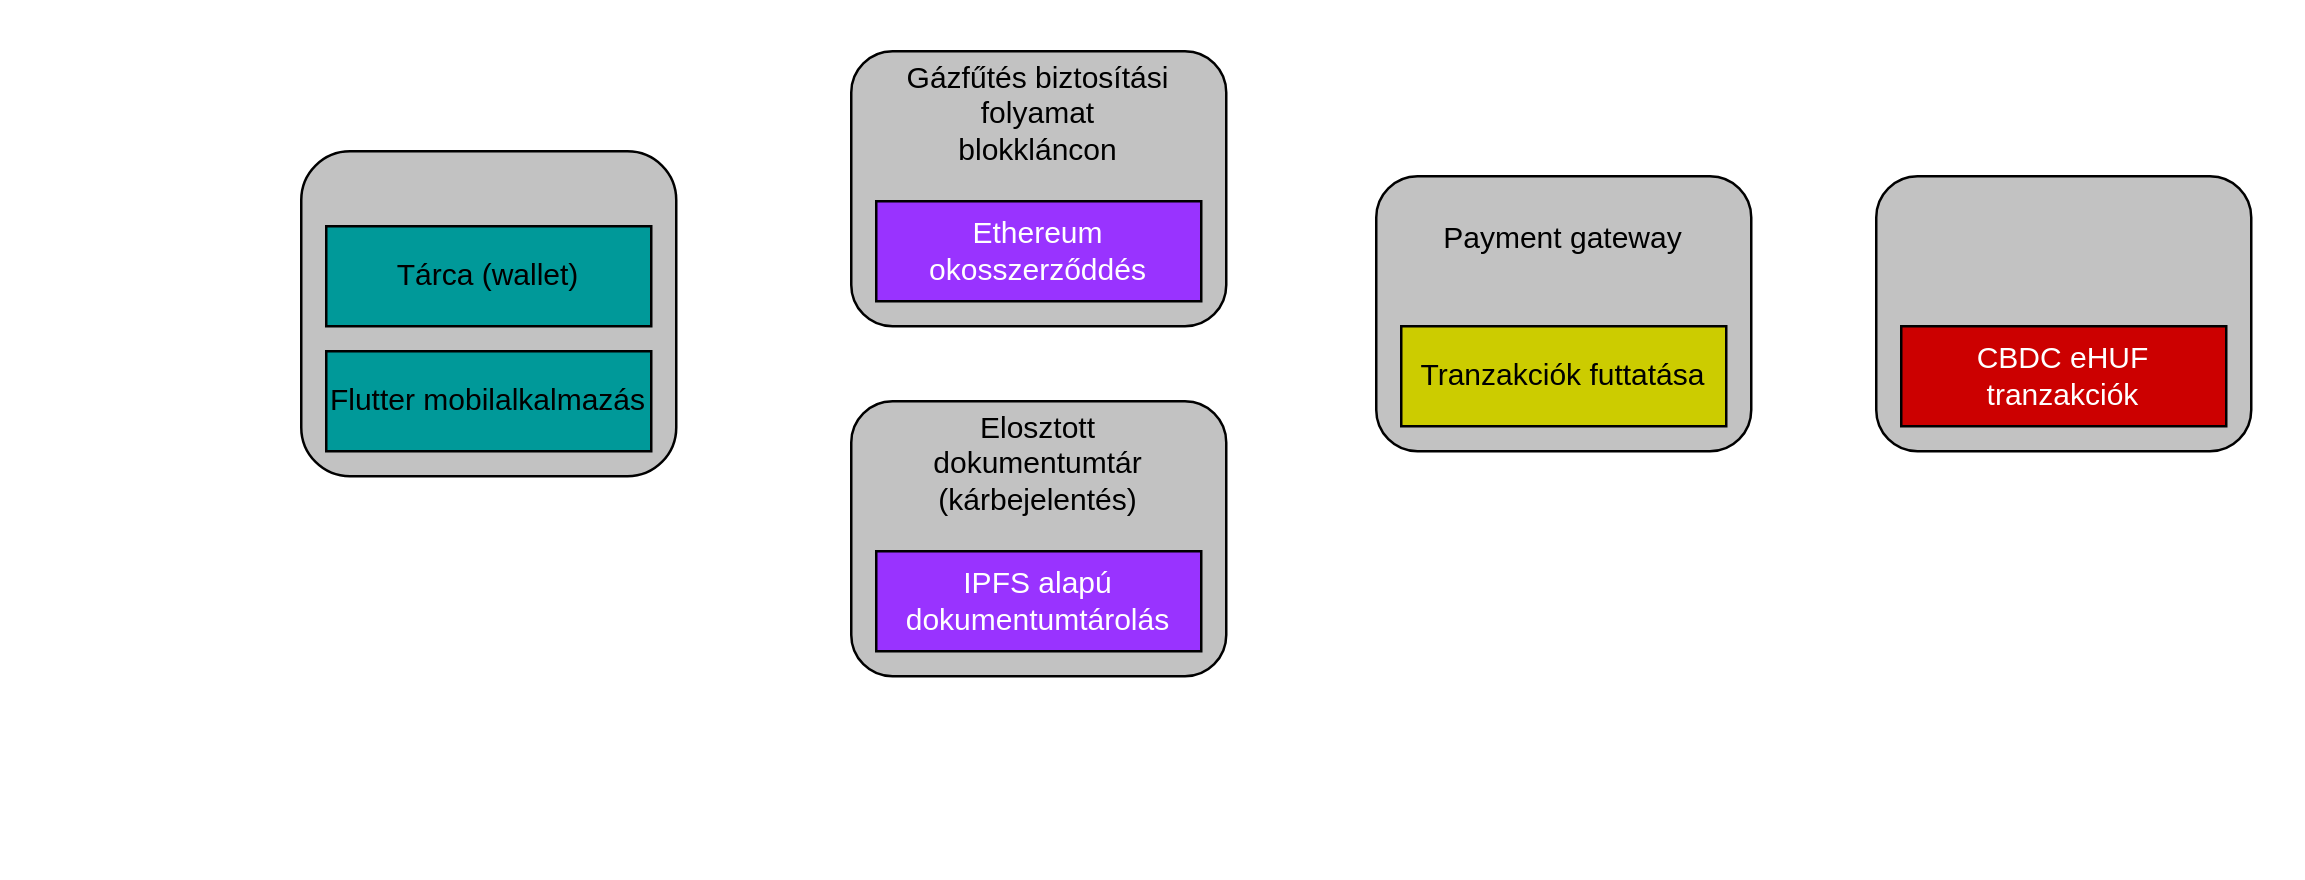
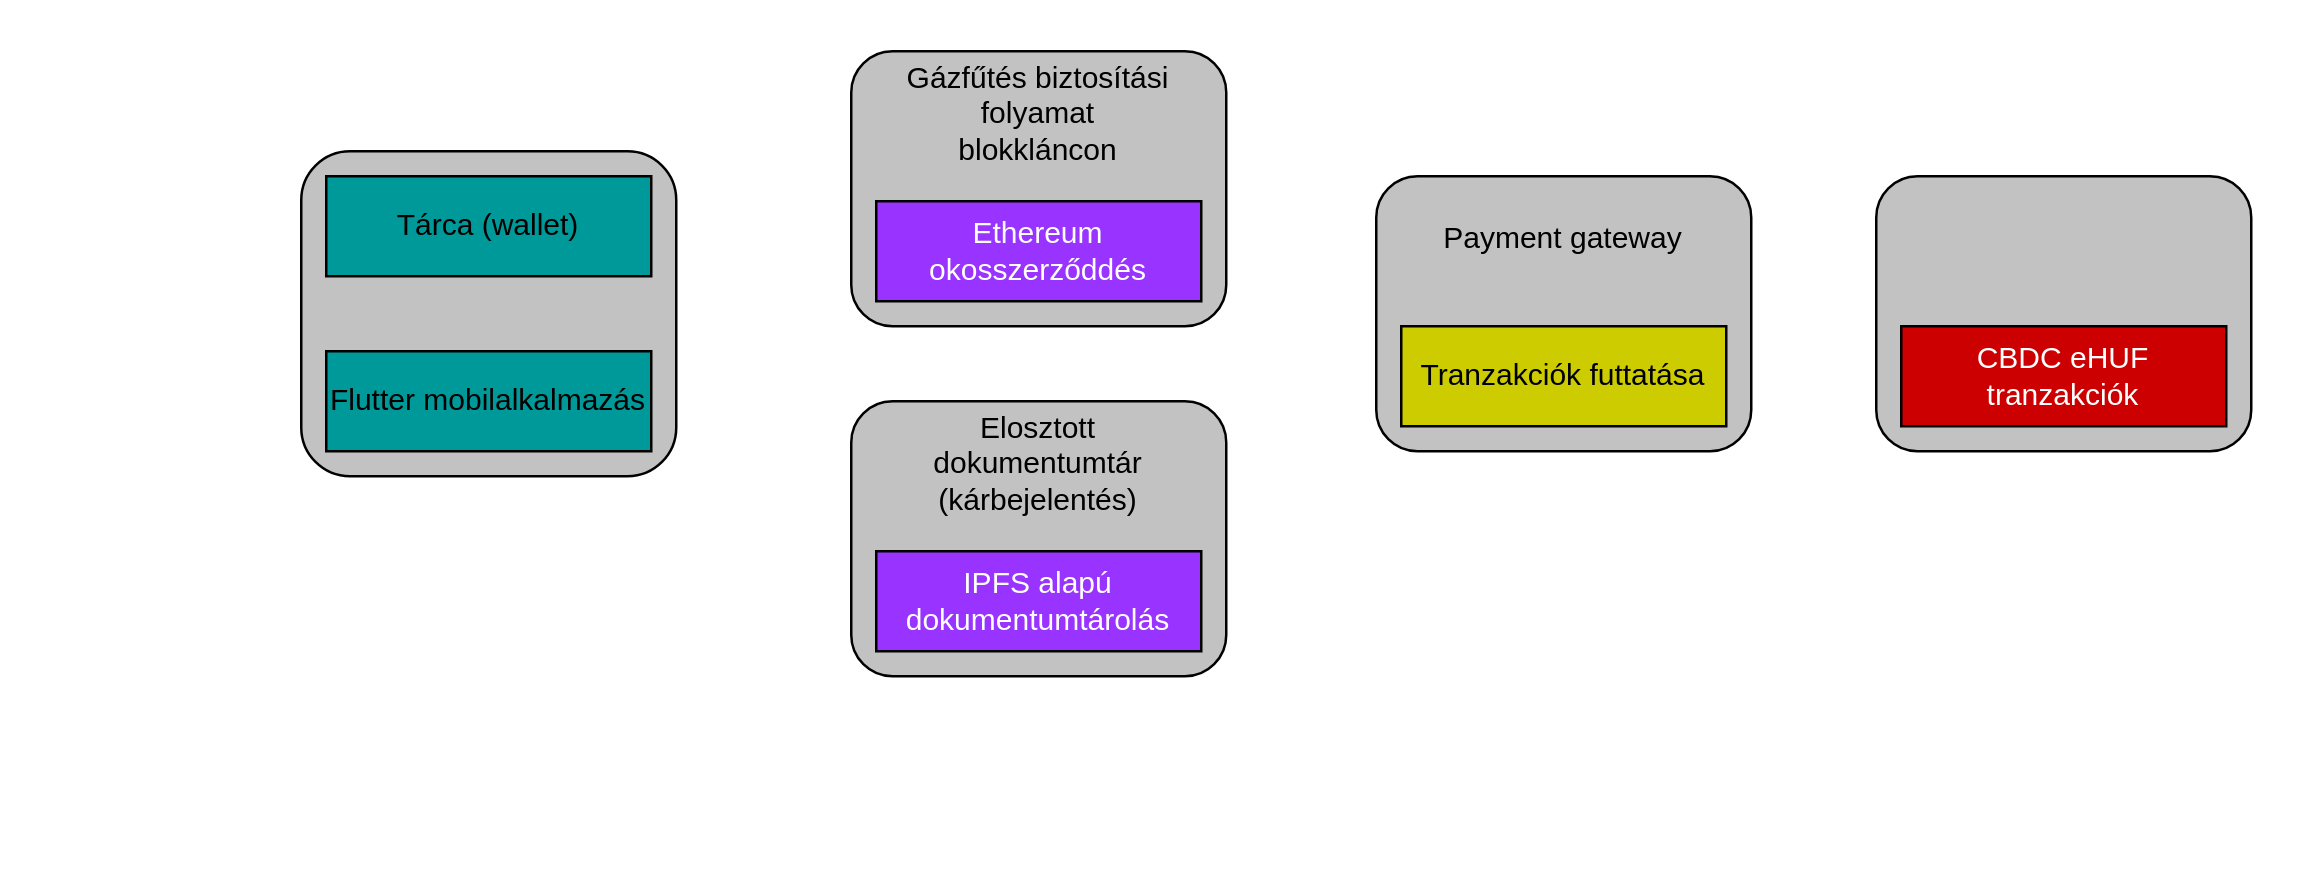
- <mxCell id="3" value="Tárca (wallet)" style="rounded=0;whiteSpace=wrap;html=1;fillColor=#009999;strokeColor=#000000;shadow=0;textColor=#000000;" parent="1" vertex="1"><mxGeometry x="130" y="90" width="130" height="40" as="geometry" /></mxCell>
+ <mxCell id="3" value="Tárca (wallet)" style="rounded=0;whiteSpace=wrap;html=1;fillColor=#009999;strokeColor=#000000;shadow=0;textColor=#000000;" parent="1" vertex="1"><mxGeometry x="130" y="70" width="130" height="40" as="geometry" /></mxCell>
